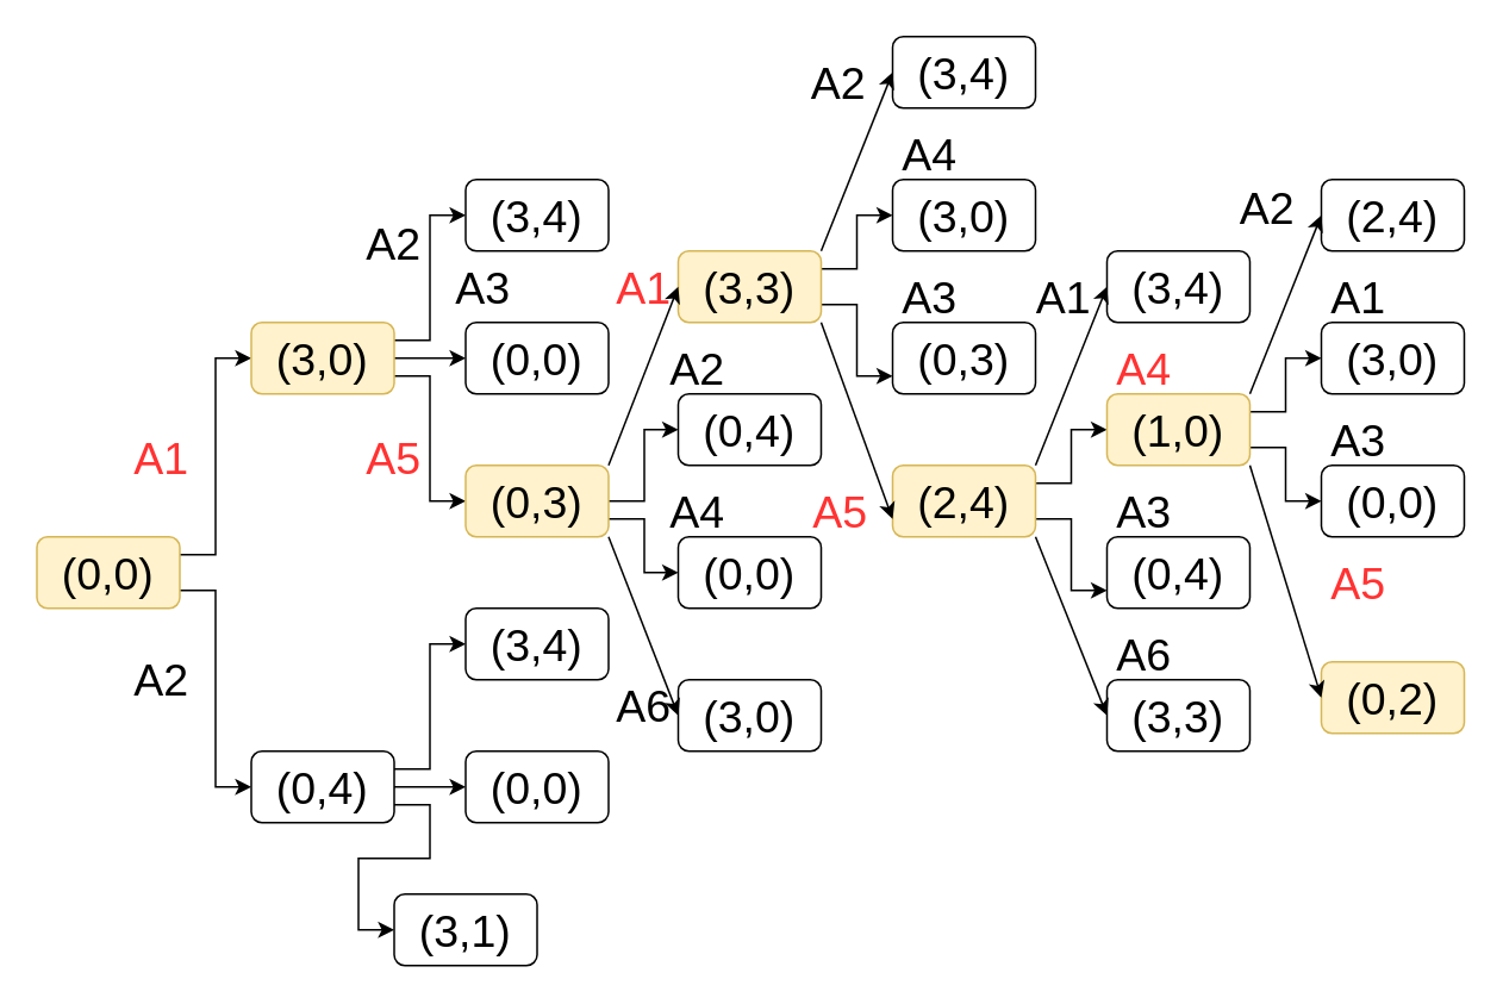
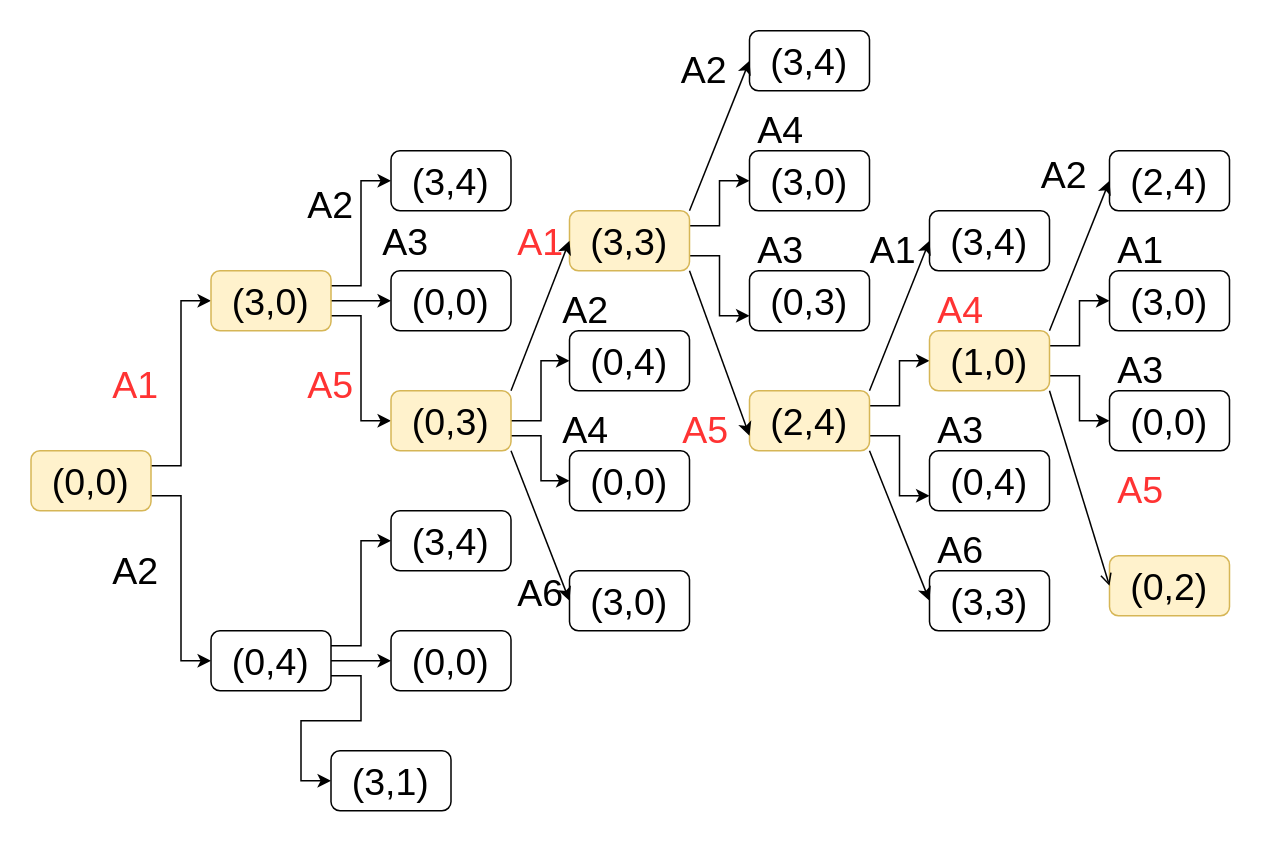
- <mxCell id="50" value="" style="endArrow=classic;html=1;rounded=0;fontSize=25;exitX=1;exitY=1;exitDx=0;exitDy=0;entryX=0;entryY=0.5;entryDx=0;entryDy=0;" edge="1" parent="1" source="36" target="42"><mxGeometry width="50" height="50" relative="1" as="geometry"><mxPoint x="709" y="230" as="sourcePoint" /><mxPoint x="749" y="130" as="targetPoint" /></mxGeometry></mxCell>
+ <mxCell id="50" value="" style="endArrow=open;html=1;rounded=0;fontSize=25;exitX=1;exitY=1;exitDx=0;exitDy=0;entryX=0;entryY=0.5;entryDx=0;entryDy=0;" edge="1" parent="1" source="36" target="42"><mxGeometry width="50" height="50" relative="1" as="geometry"><mxPoint x="709" y="230" as="sourcePoint" /><mxPoint x="749" y="130" as="targetPoint" /></mxGeometry></mxCell>
